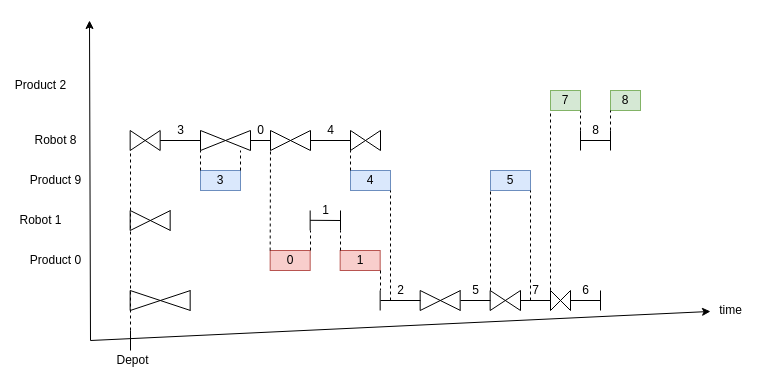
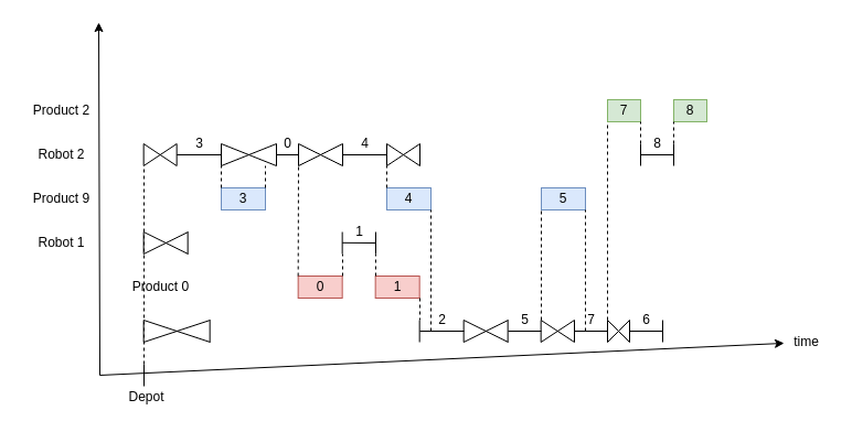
- <mxCell id="24" value="&lt;font style=&quot;font-size: 12px&quot;&gt;Product&amp;nbsp;2&lt;/font&gt;" style="text;html=1;align=center;verticalAlign=middle;resizable=0;points=[];autosize=1;" parent="1" vertex="1"><mxGeometry x="5" y="75" width="70" height="20" as="geometry" /></mxCell>
+ <mxCell id="24" value="&lt;font style=&quot;font-size: 12px&quot;&gt;Product&amp;nbsp;2&lt;/font&gt;" style="text;html=1;align=center;verticalAlign=middle;resizable=0;points=[];autosize=1;" parent="1" vertex="1"><mxGeometry x="20" y="90" width="70" height="20" as="geometry" /></mxCell>
- <mxCell id="28" value="&lt;font style=&quot;font-size: 12px&quot;&gt;Robot 8&lt;/font&gt;" style="text;html=1;align=center;verticalAlign=middle;resizable=0;points=[];autosize=1;" parent="1" vertex="1"><mxGeometry x="25" y="130" width="60" height="20" as="geometry" /></mxCell>
+ <mxCell id="28" value="&lt;font style=&quot;font-size: 12px&quot;&gt;Robot 2&lt;/font&gt;" style="text;html=1;align=center;verticalAlign=middle;resizable=0;points=[];autosize=1;" parent="1" vertex="1"><mxGeometry x="25" y="130" width="60" height="20" as="geometry" /></mxCell>
- <mxCell id="27" value="&lt;font style=&quot;font-size: 12px&quot;&gt;Robot 1&lt;/font&gt;" style="text;html=1;align=center;verticalAlign=middle;resizable=0;points=[];autosize=1;" parent="1" vertex="1"><mxGeometry x="10" y="210" width="60" height="20" as="geometry" /></mxCell>
+ <mxCell id="27" value="&lt;font style=&quot;font-size: 12px&quot;&gt;Robot 1&lt;/font&gt;" style="text;html=1;align=center;verticalAlign=middle;resizable=0;points=[];autosize=1;" parent="1" vertex="1"><mxGeometry x="25" y="210" width="60" height="20" as="geometry" /></mxCell>
- <mxCell id="26" value="&lt;font style=&quot;font-size: 12px&quot;&gt;Product 0&lt;/font&gt;" style="text;html=1;align=center;verticalAlign=middle;resizable=0;points=[];autosize=1;" parent="1" vertex="1"><mxGeometry x="20" y="250" width="70" height="20" as="geometry" /></mxCell>
+ <mxCell id="26" value="&lt;font style=&quot;font-size: 12px&quot;&gt;Product 0&lt;/font&gt;" style="text;html=1;align=center;verticalAlign=middle;resizable=0;points=[];autosize=1;" parent="1" vertex="1"><mxGeometry x="110" y="250" width="70" height="20" as="geometry" /></mxCell>
